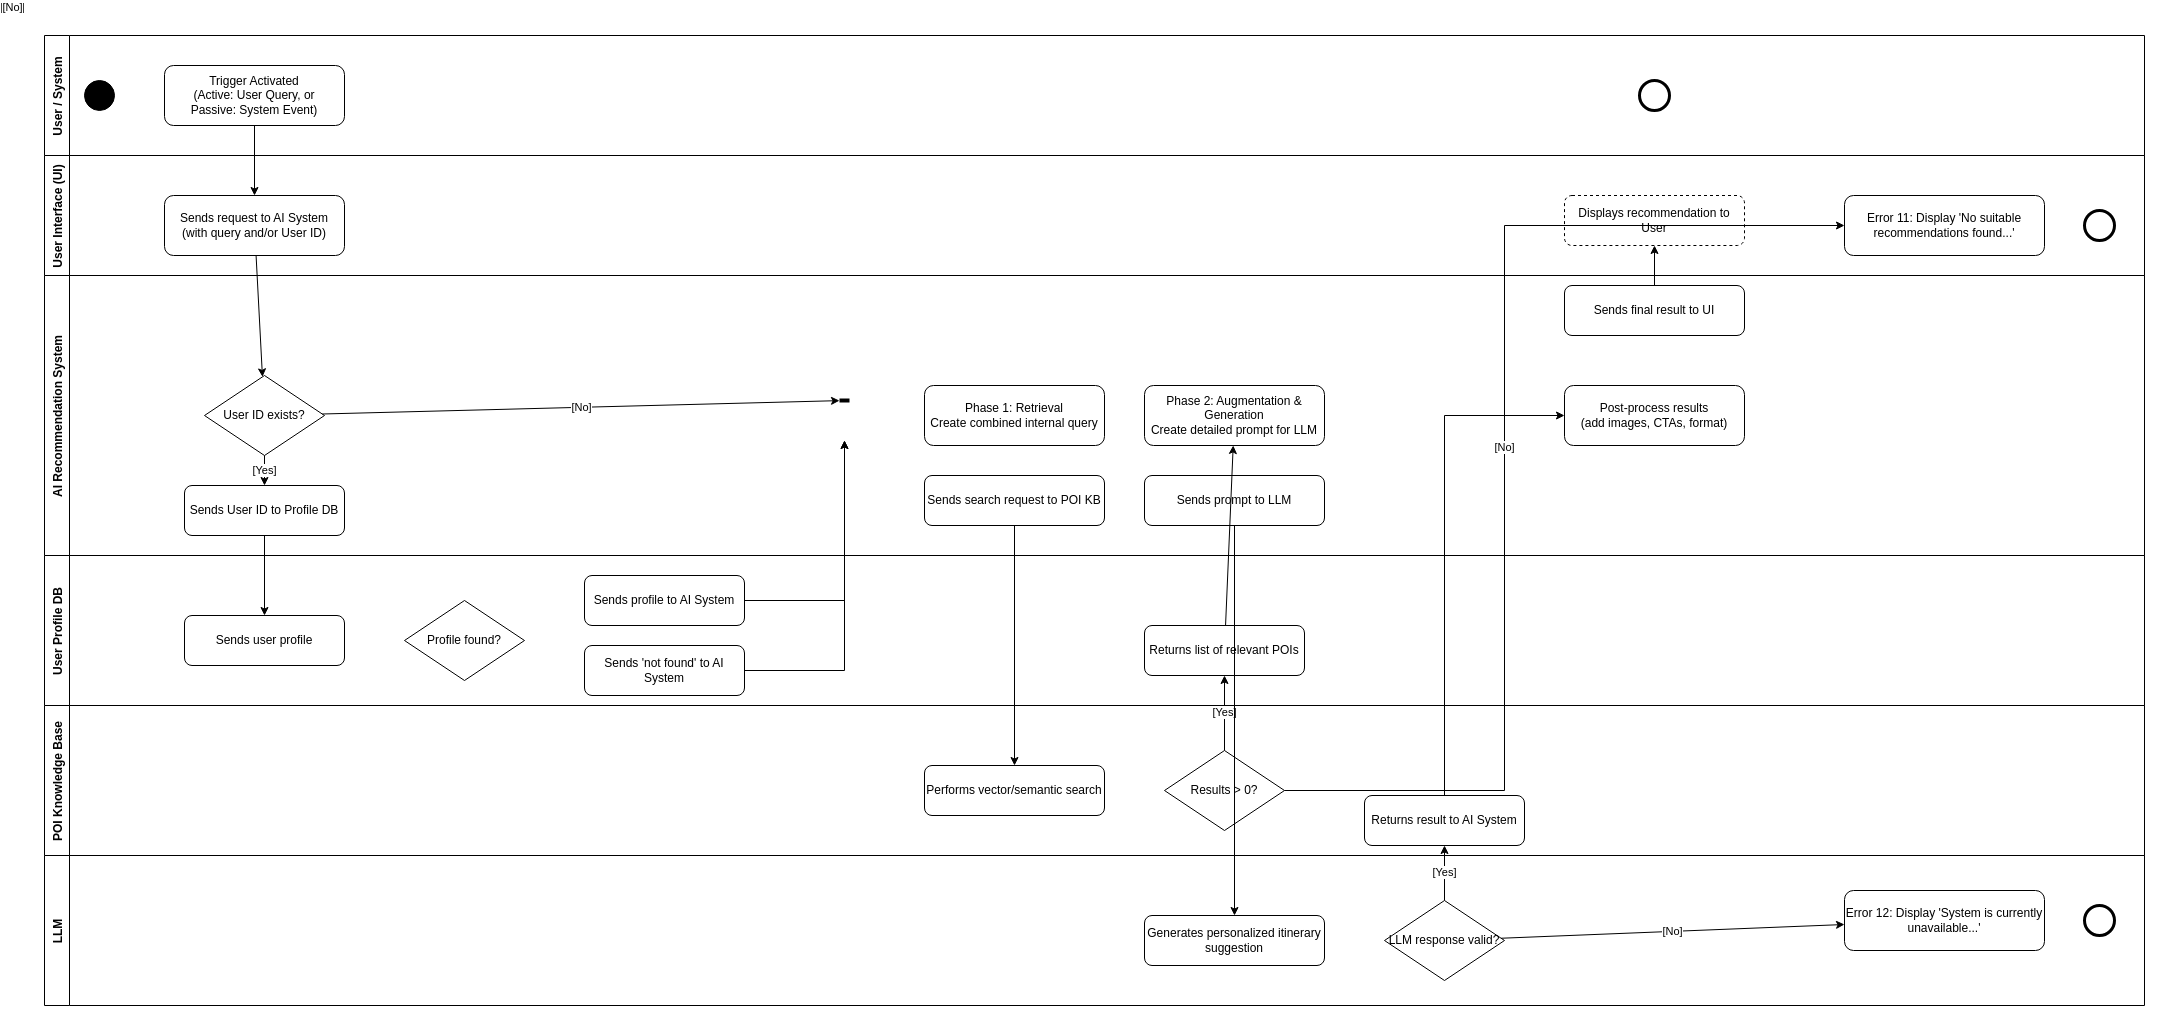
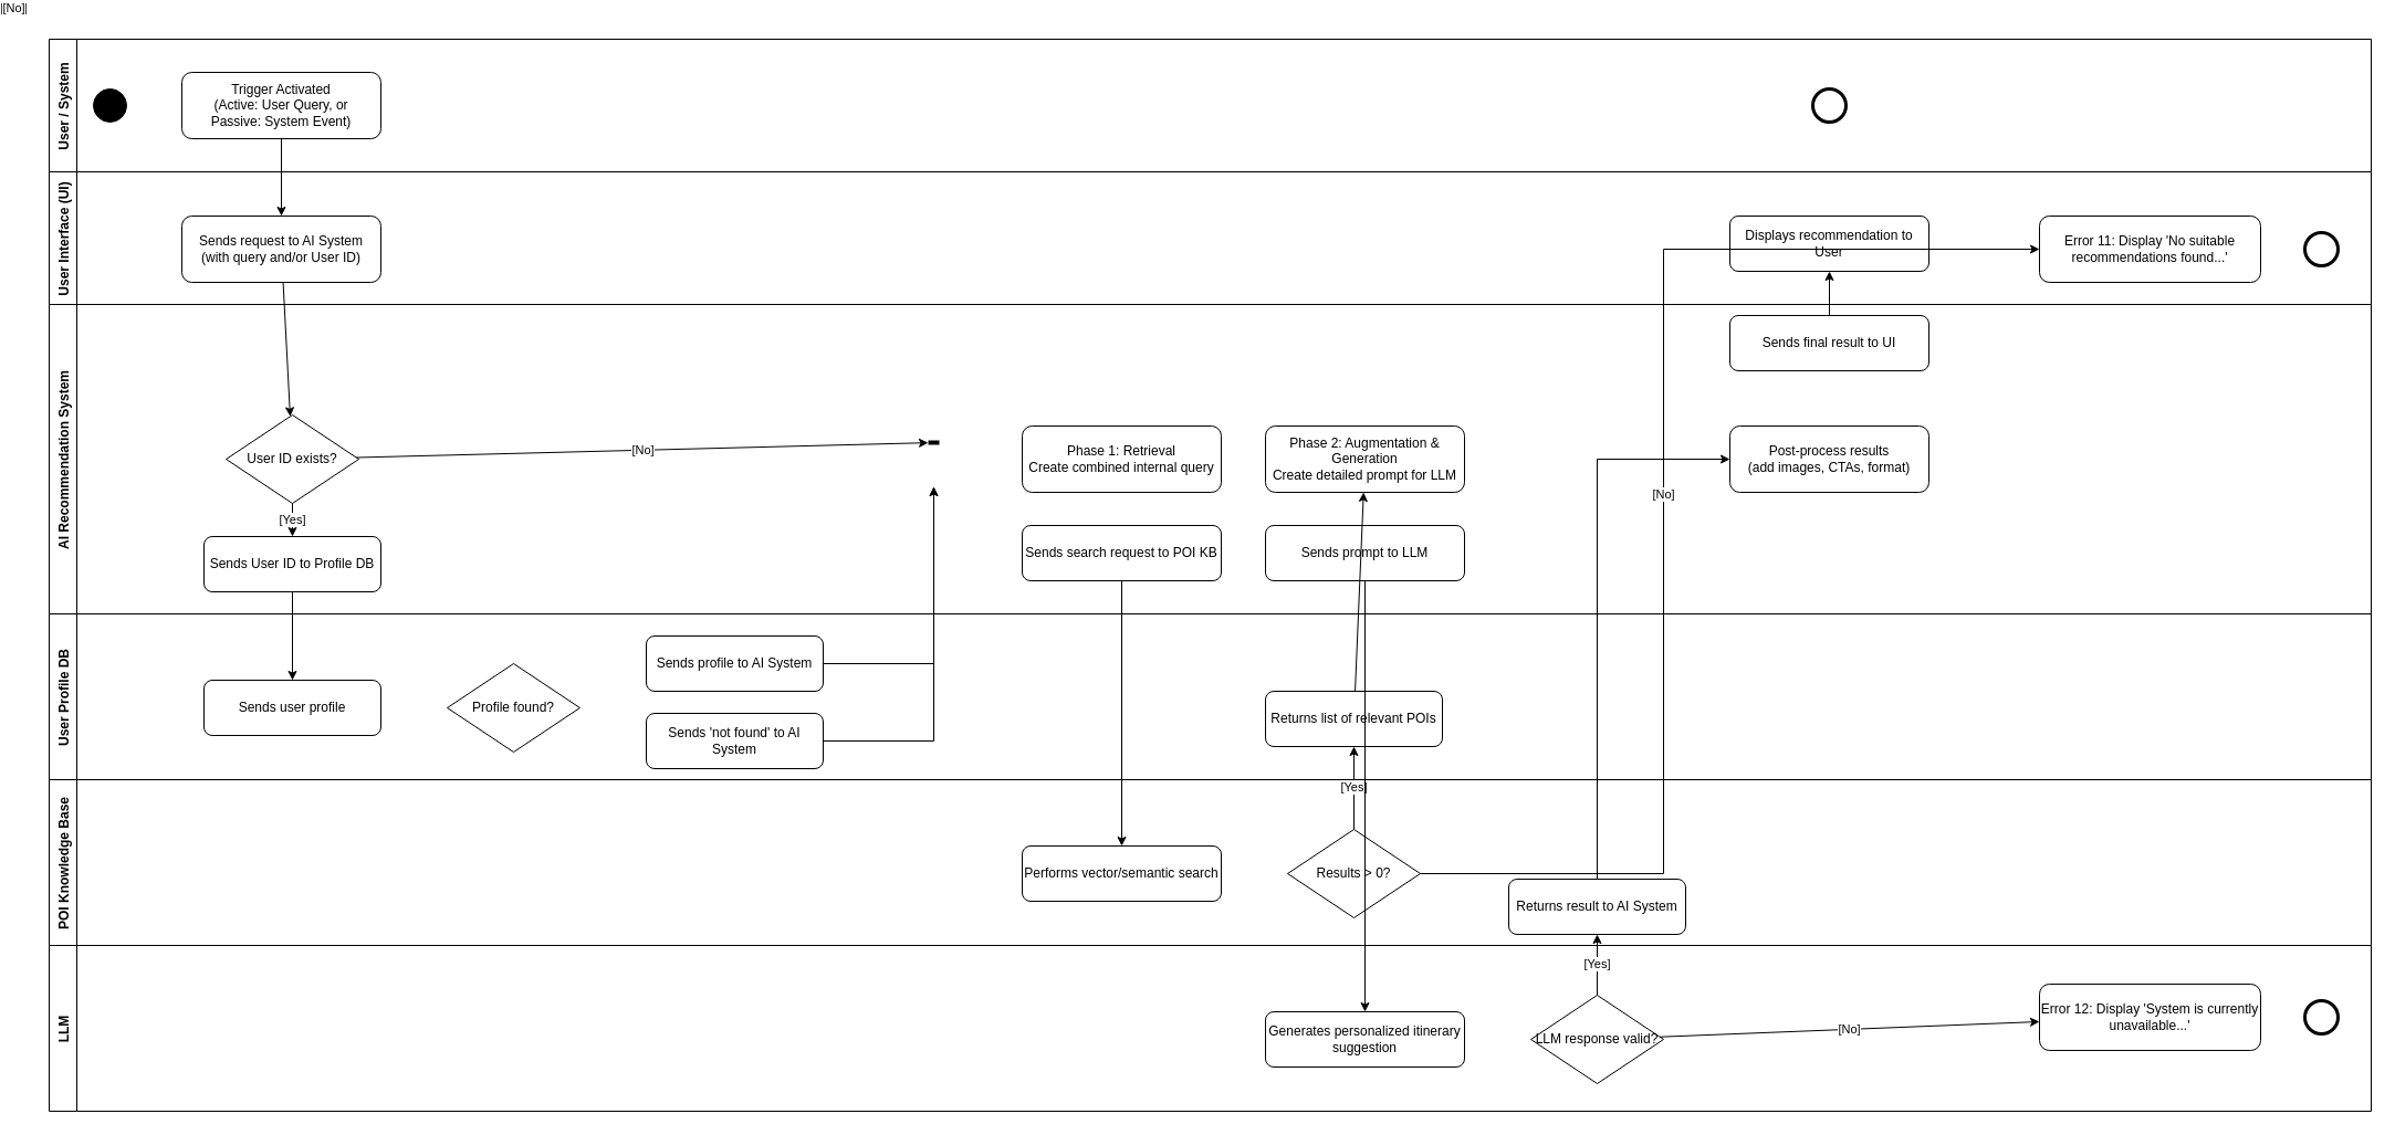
- <mxCell id="30" value="Displays recommendation to User" style="rounded=1;whiteSpace=wrap;html=1;dashed=1;" vertex="1" parent="1"><mxGeometry x="1540" y="180" width="180" height="50" as="geometry" /></mxCell>
+ <mxCell id="30" value="Displays recommendation to User" style="rounded=1;whiteSpace=wrap;html=1;" vertex="1" parent="1"><mxGeometry x="1540" y="180" width="180" height="50" as="geometry" /></mxCell>
